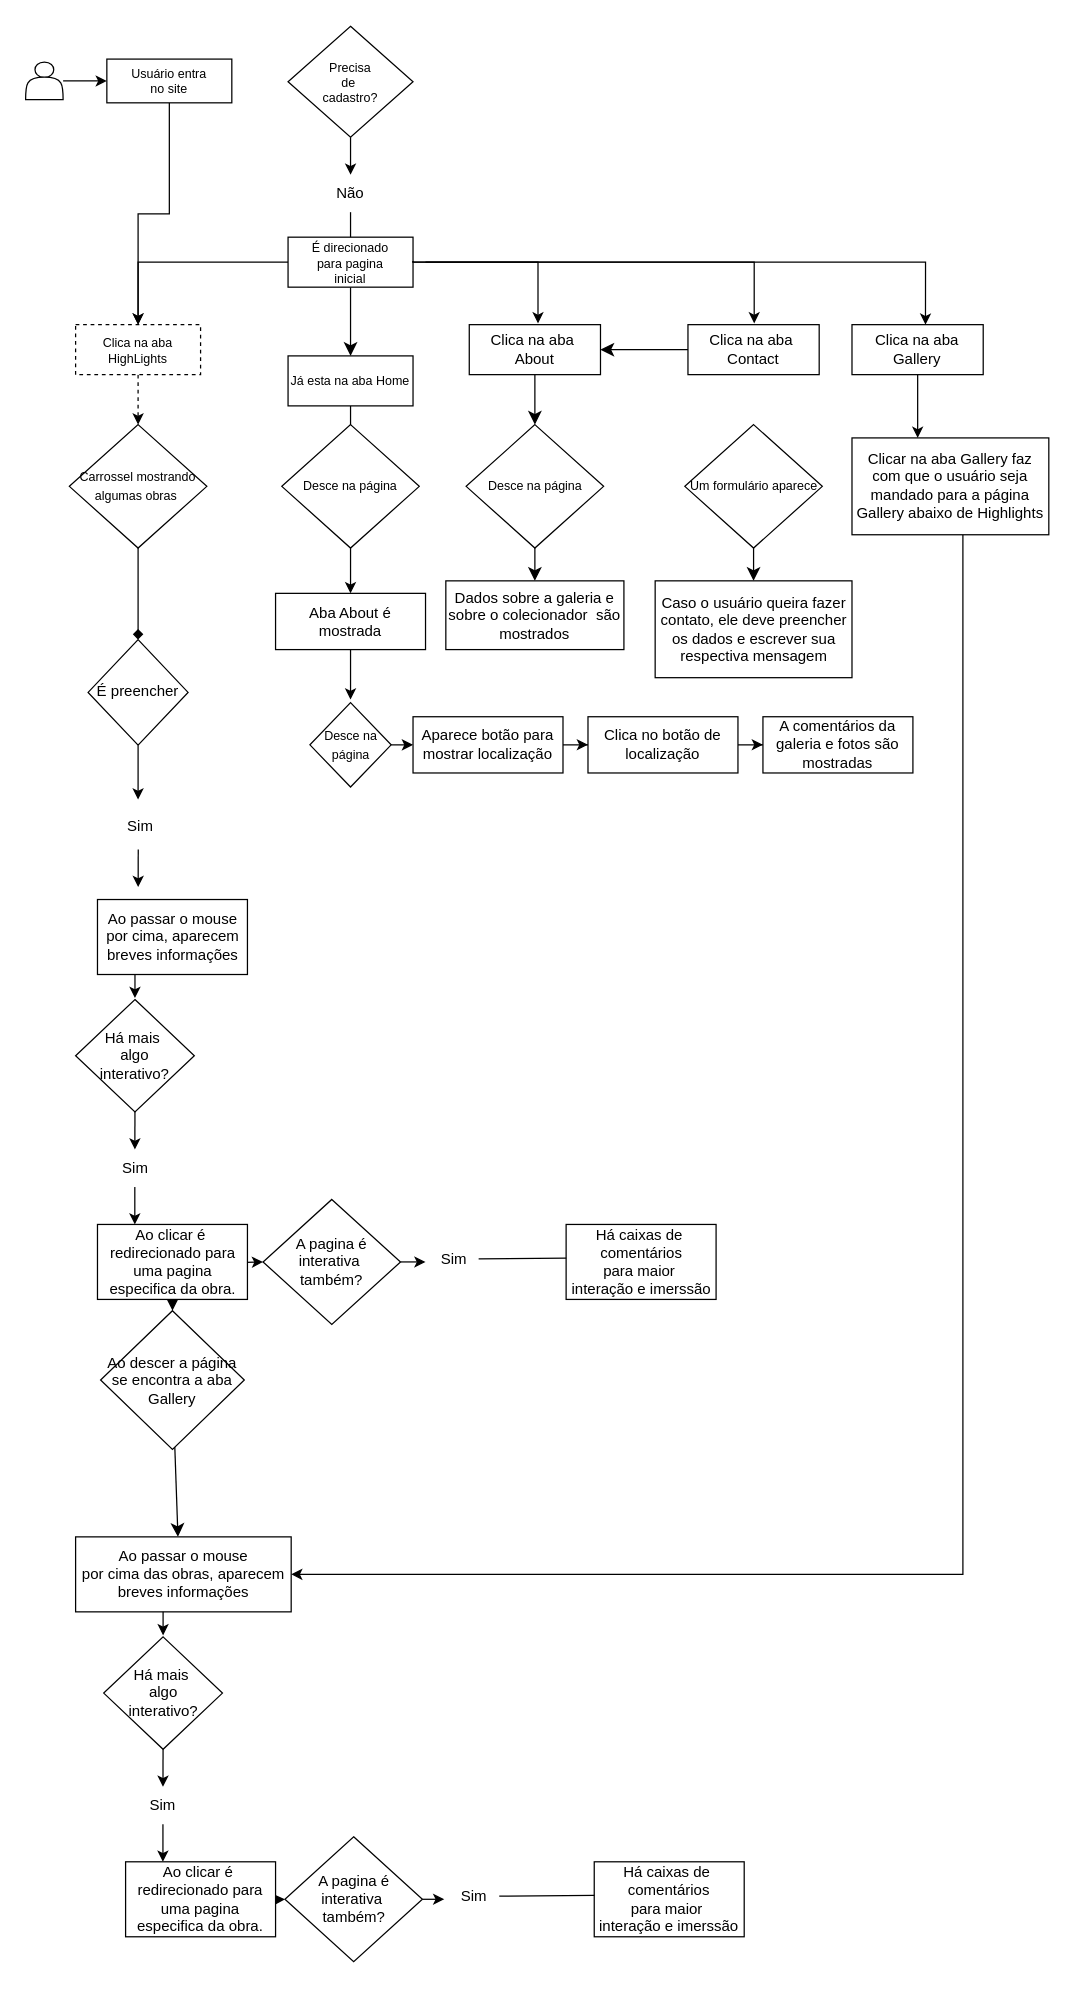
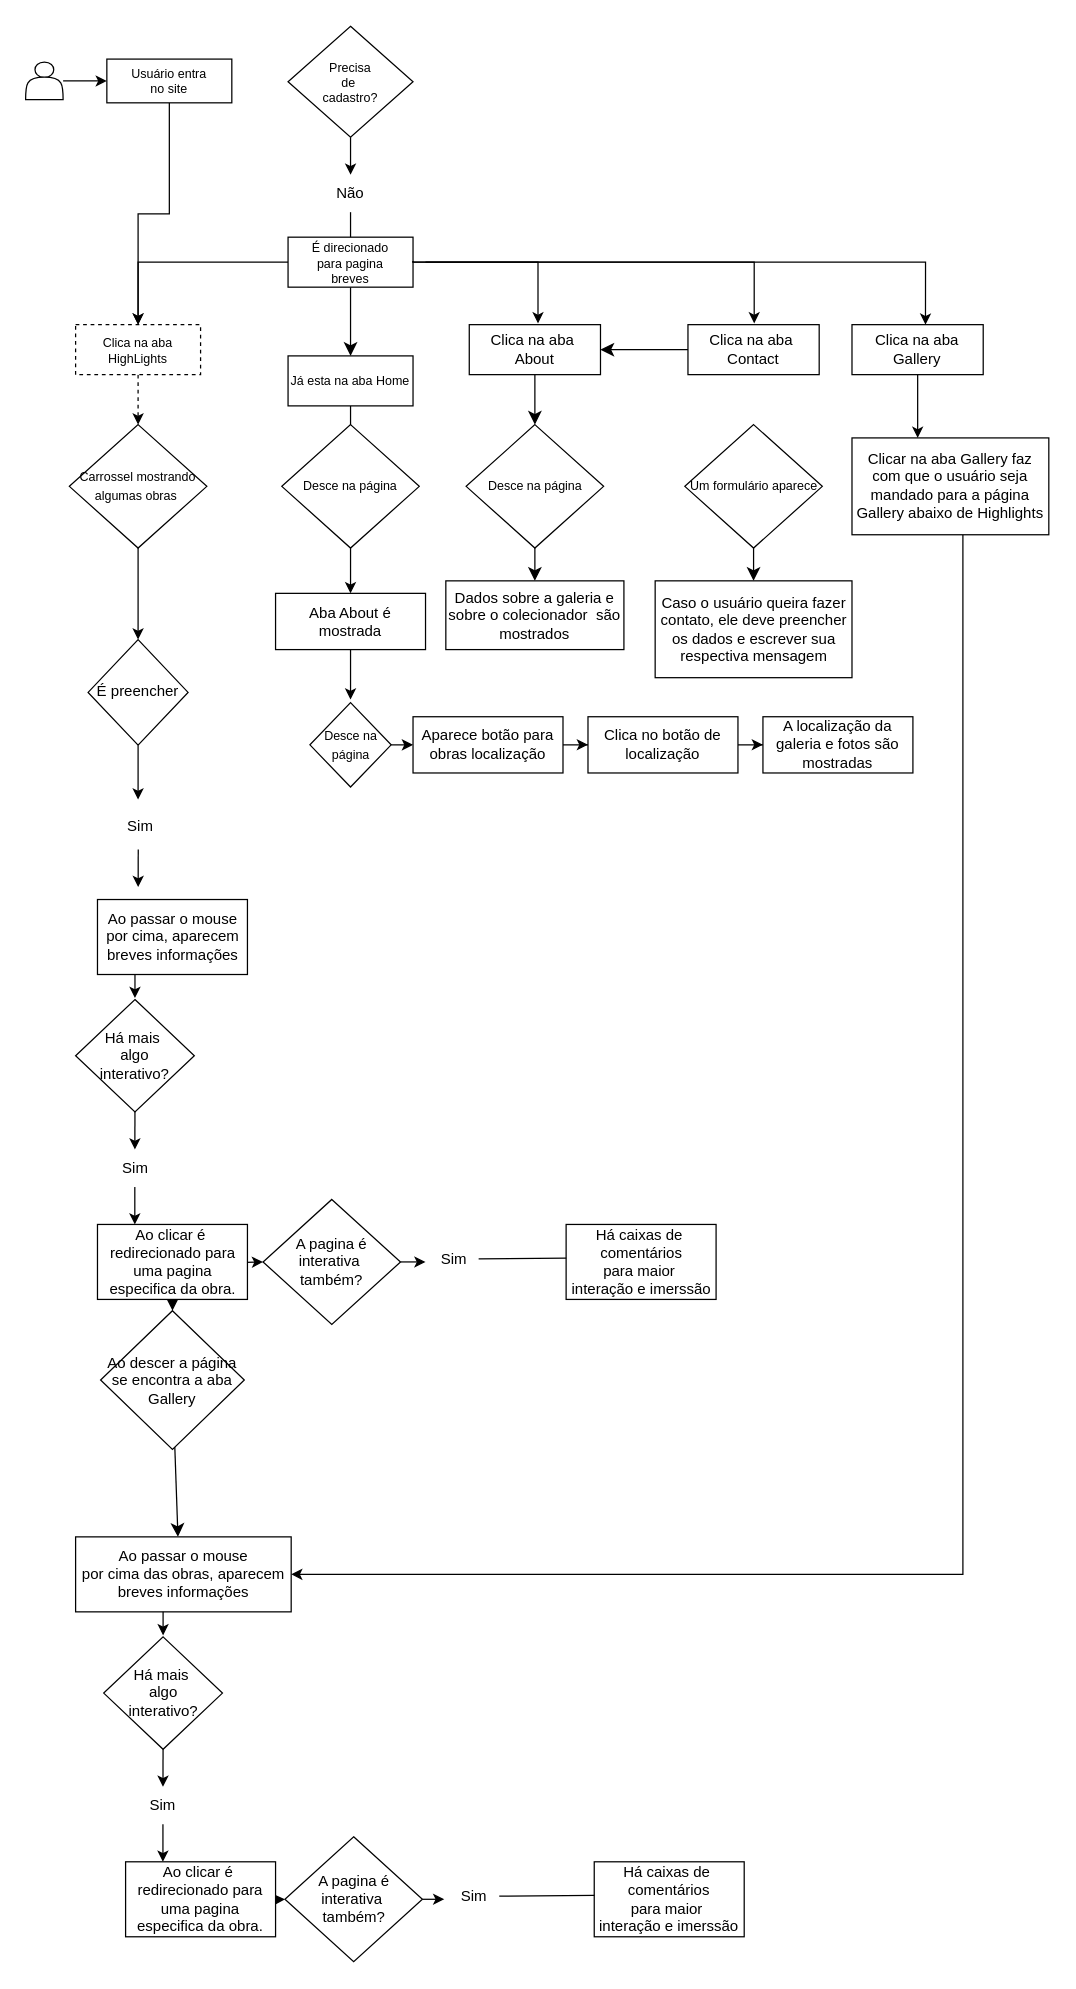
- <mxCell id="14" value="&lt;font style=&quot;font-size: 10px;&quot;&gt;É direcionado&lt;/font&gt;&lt;div style=&quot;font-size: 10px;&quot;&gt;para pagina&lt;/div&gt;&lt;div style=&quot;font-size: 10px;&quot;&gt;inicial&lt;/div&gt;" style="rounded=0;whiteSpace=wrap;html=1;" parent="1" vertex="1"><mxGeometry x="230" y="189" width="100" height="40" as="geometry" /></mxCell>
+ <mxCell id="14" value="&lt;font style=&quot;font-size: 10px;&quot;&gt;É direcionado&lt;/font&gt;&lt;div style=&quot;font-size: 10px;&quot;&gt;para pagina&lt;/div&gt;&lt;div style=&quot;font-size: 10px;&quot;&gt;breves&lt;/div&gt;" style="rounded=0;whiteSpace=wrap;html=1;" parent="1" vertex="1"><mxGeometry x="230" y="189" width="100" height="40" as="geometry" /></mxCell>
- <mxCell id="10" value="" style="edgeStyle=orthogonalEdgeStyle;rounded=0;orthogonalLoop=1;jettySize=auto;html=1;endArrow=diamond;" parent="1" source="11" target="18" edge="1"><mxGeometry relative="1" as="geometry" /></mxCell>
+ <mxCell id="10" value="" style="edgeStyle=orthogonalEdgeStyle;rounded=0;orthogonalLoop=1;jettySize=auto;html=1;" parent="1" source="11" target="18" edge="1"><mxGeometry relative="1" as="geometry" /></mxCell>
- <mxCell id="75" value="Aparece botão para mostrar localização" style="whiteSpace=wrap;html=1;" parent="1" vertex="1"><mxGeometry x="330" y="572.74" width="120" height="45" as="geometry" /></mxCell>
+ <mxCell id="75" value="Aparece botão para obras localização" style="whiteSpace=wrap;html=1;" parent="1" vertex="1"><mxGeometry x="330" y="572.74" width="120" height="45" as="geometry" /></mxCell>
- <mxCell id="41" value="A comentários da galeria e fotos são mostradas" style="whiteSpace=wrap;html=1;" parent="1" vertex="1"><mxGeometry x="610" y="572.74" width="120" height="45" as="geometry" /></mxCell>
+ <mxCell id="41" value="A localização da galeria e fotos são mostradas" style="whiteSpace=wrap;html=1;" parent="1" vertex="1"><mxGeometry x="610" y="572.74" width="120" height="45" as="geometry" /></mxCell>
